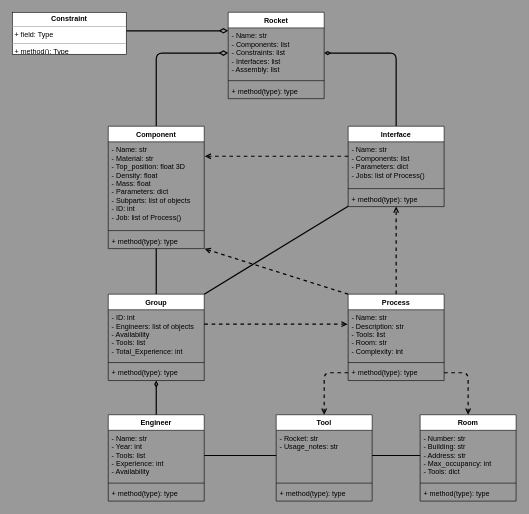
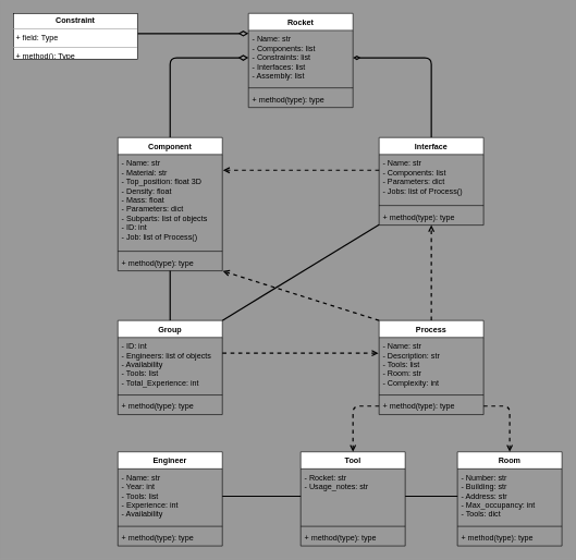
- <mxCell id="20" style="edgeStyle=orthogonalEdgeStyle;rounded=1;orthogonalLoop=1;jettySize=auto;html=1;endArrow=diamondThin;endFill=0;strokeWidth=2;exitX=0.5;exitY=0;exitDx=0;exitDy=0;" parent="1" source="16" target="23" edge="1"><mxGeometry relative="1" as="geometry" /></mxCell>
